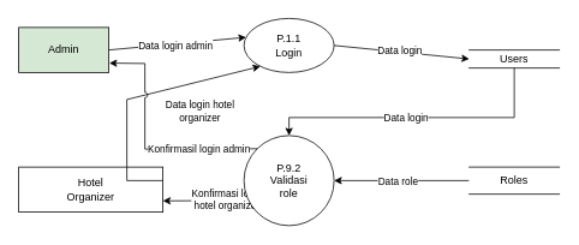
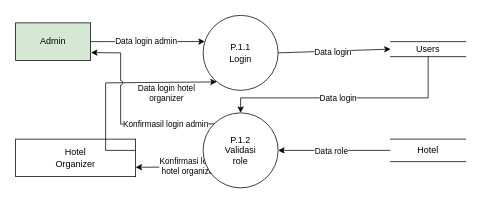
- <mxCell id="2" value="P.1.1&lt;div&gt;Login&lt;/div&gt;" style="shape=ellipse;html=1;dashed=0;whiteSpace=wrap;aspect=fixed;perimeter=ellipsePerimeter;" parent="1" vertex="1"><mxGeometry x="270" y="20" width="100" height="60" as="geometry" /></mxCell>
+ <mxCell id="2" value="P.1.1&lt;div&gt;Login&lt;/div&gt;" style="shape=ellipse;html=1;dashed=0;whiteSpace=wrap;aspect=fixed;perimeter=ellipsePerimeter;" parent="1" vertex="1"><mxGeometry x="270" y="20" width="100" height="100" as="geometry" /></mxCell>
- <mxCell id="16" value="P.9.2&lt;div&gt;Validasi&lt;/div&gt;&lt;div&gt;role&lt;/div&gt;" style="shape=ellipse;html=1;dashed=0;whiteSpace=wrap;aspect=fixed;perimeter=ellipsePerimeter;" parent="1" vertex="1"><mxGeometry x="270" y="150" width="100" height="100" as="geometry" /></mxCell>
+ <mxCell id="16" value="P.1.2&lt;div&gt;Validasi&lt;/div&gt;&lt;div&gt;role&lt;/div&gt;" style="shape=ellipse;html=1;dashed=0;whiteSpace=wrap;aspect=fixed;perimeter=ellipsePerimeter;" parent="1" vertex="1"><mxGeometry x="270" y="150" width="100" height="100" as="geometry" /></mxCell>
- <mxCell id="19" value="Roles" style="html=1;dashed=0;whiteSpace=wrap;shape=partialRectangle;right=0;left=0;" parent="1" vertex="1"><mxGeometry x="520" y="185" width="100" height="30" as="geometry" /></mxCell>
+ <mxCell id="19" value="Hotel" style="html=1;dashed=0;whiteSpace=wrap;shape=partialRectangle;right=0;left=0;" parent="1" vertex="1"><mxGeometry x="520" y="185" width="100" height="30" as="geometry" /></mxCell>
